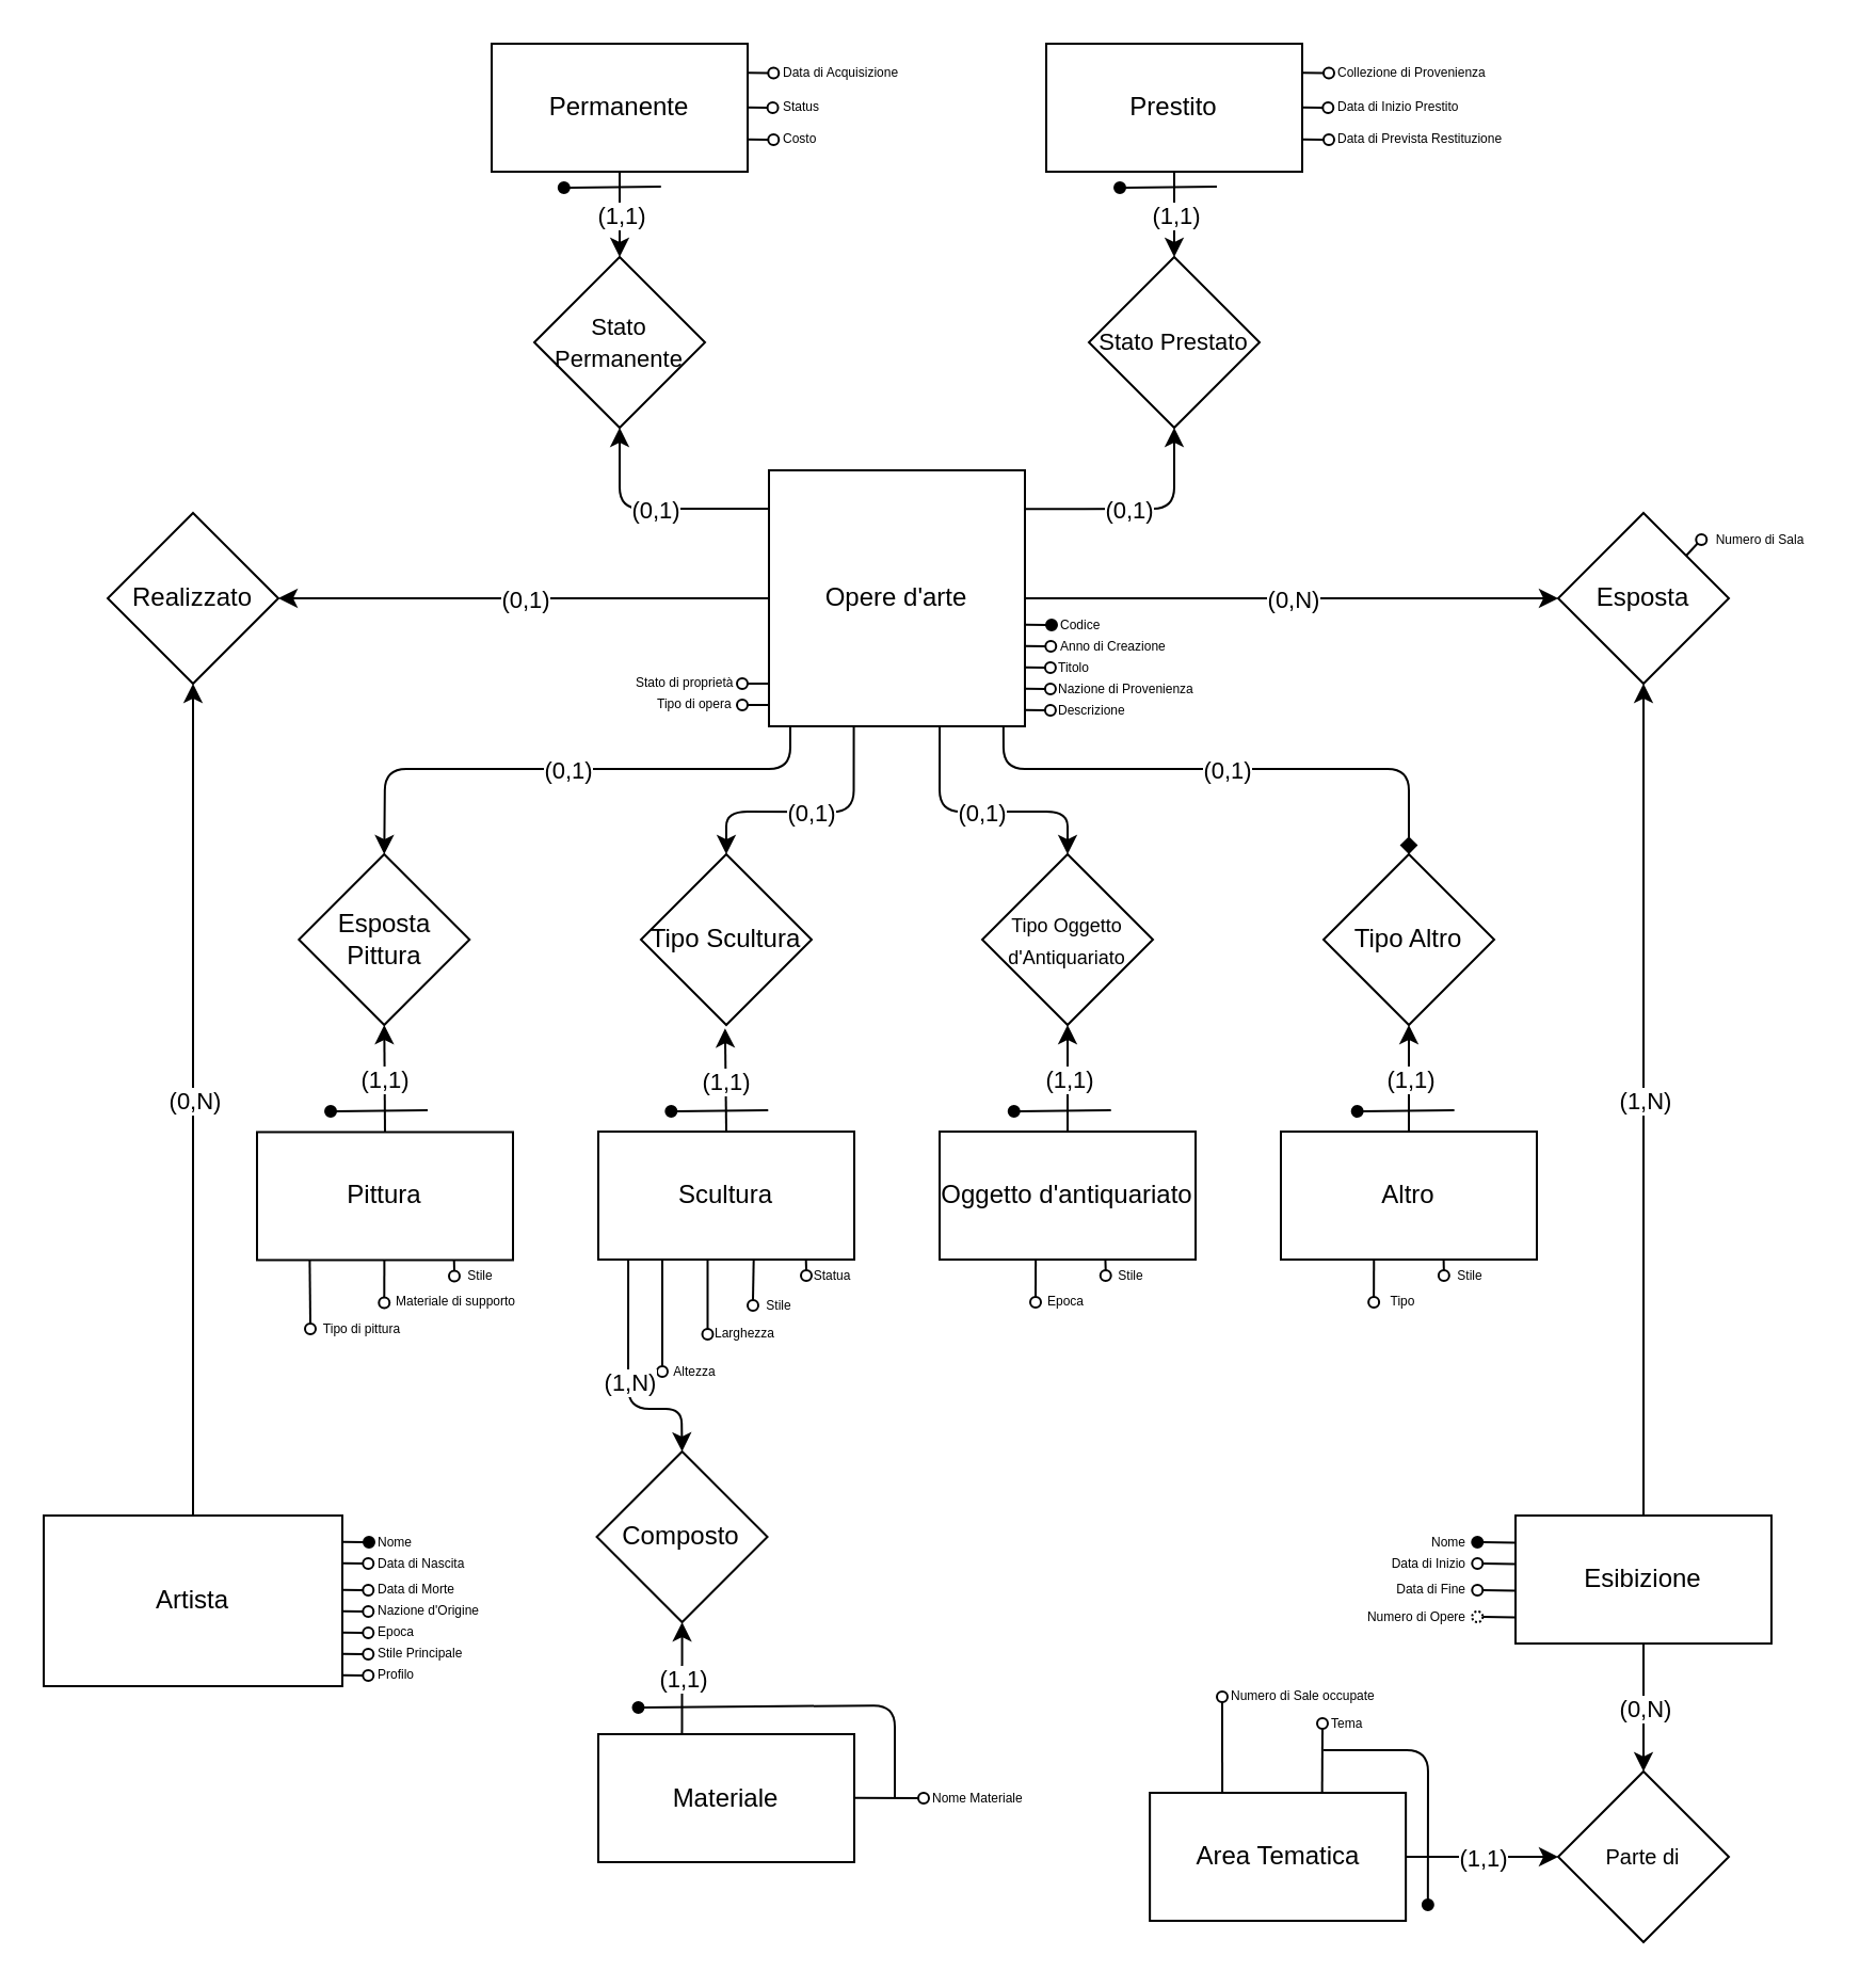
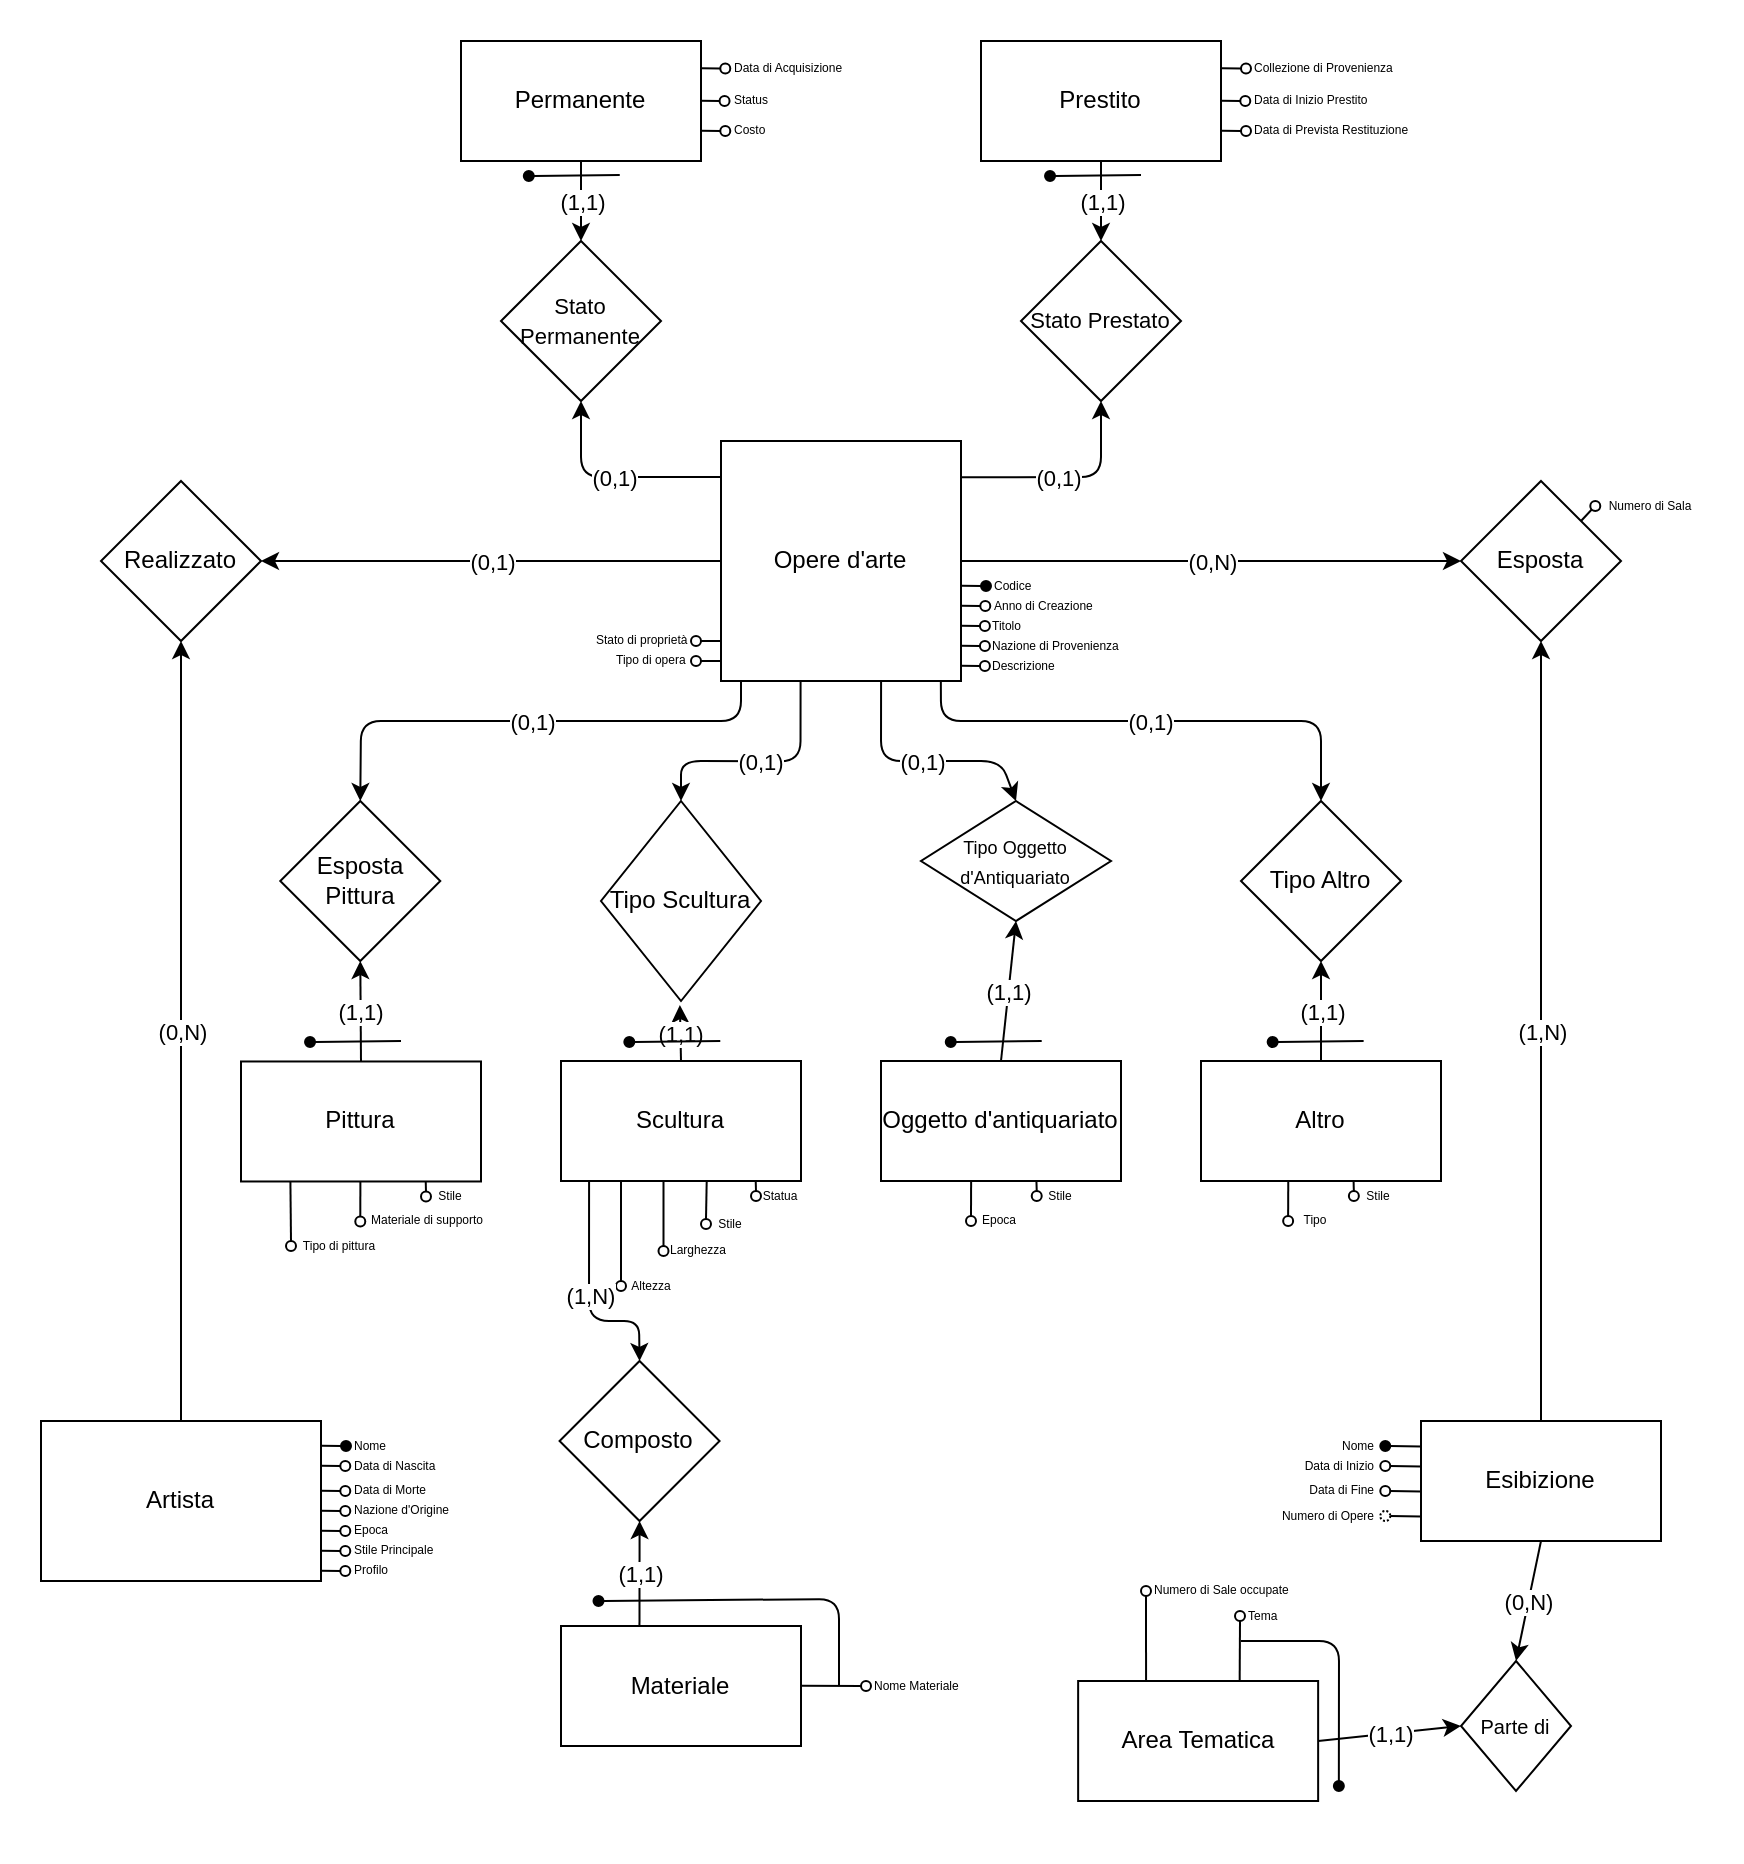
- <mxCell id="144" value="" style="endArrow=diamond;html=1;fillColor=#000000;entryX=0.5;entryY=0;entryDx=0;entryDy=0;exitX=0.916;exitY=1;exitDx=0;exitDy=0;exitPerimeter=0;" parent="1" source="2" target="143" edge="1"><mxGeometry relative="1" as="geometry"><mxPoint x="480" y="350" as="sourcePoint" /><mxPoint x="650" y="340" as="targetPoint" /><Array as="points"><mxPoint x="470" y="360" /><mxPoint x="660" y="360" /></Array></mxGeometry></mxCell>
+ <mxCell id="144" value="" style="endArrow=classic;html=1;fillColor=#000000;entryX=0.5;entryY=0;entryDx=0;entryDy=0;exitX=0.916;exitY=1;exitDx=0;exitDy=0;exitPerimeter=0;" parent="1" source="2" target="143" edge="1"><mxGeometry relative="1" as="geometry"><mxPoint x="480" y="350" as="sourcePoint" /><mxPoint x="650" y="340" as="targetPoint" /><Array as="points"><mxPoint x="470" y="360" /><mxPoint x="660" y="360" /></Array></mxGeometry></mxCell>
- <mxCell id="141" value="Tipo Scultura" style="rhombus;whiteSpace=wrap;html=1;" parent="1" vertex="1"><mxGeometry x="300" y="400" width="80" height="80" as="geometry" /></mxCell>
+ <mxCell id="141" value="Tipo Scultura" style="rhombus;whiteSpace=wrap;html=1;" parent="1" vertex="1"><mxGeometry x="300" y="400" width="80" height="100" as="geometry" /></mxCell>
- <mxCell id="142" value="&lt;font style=&quot;font-size: 9px&quot;&gt;Tipo Oggetto d'Antiquariato&lt;/font&gt;" style="rhombus;whiteSpace=wrap;html=1;" parent="1" vertex="1"><mxGeometry x="460" y="400" width="80" height="80" as="geometry" /></mxCell>
+ <mxCell id="142" value="&lt;font style=&quot;font-size: 9px&quot;&gt;Tipo Oggetto d'Antiquariato&lt;/font&gt;" style="rhombus;whiteSpace=wrap;html=1;" parent="1" vertex="1"><mxGeometry x="460" y="400" width="95" height="60" as="geometry" /></mxCell>
- <mxCell id="123" value="&lt;font size=&quot;1&quot;&gt;Parte di&lt;/font&gt;" style="rhombus;whiteSpace=wrap;html=1;fontSize=4;align=center;" parent="1" vertex="1"><mxGeometry x="730" y="830" width="80" height="80" as="geometry" /></mxCell>
+ <mxCell id="123" value="&lt;font size=&quot;1&quot;&gt;Parte di&lt;/font&gt;" style="rhombus;whiteSpace=wrap;html=1;fontSize=4;align=center;" parent="1" vertex="1"><mxGeometry x="730" y="830" width="55" height="65" as="geometry" /></mxCell>
